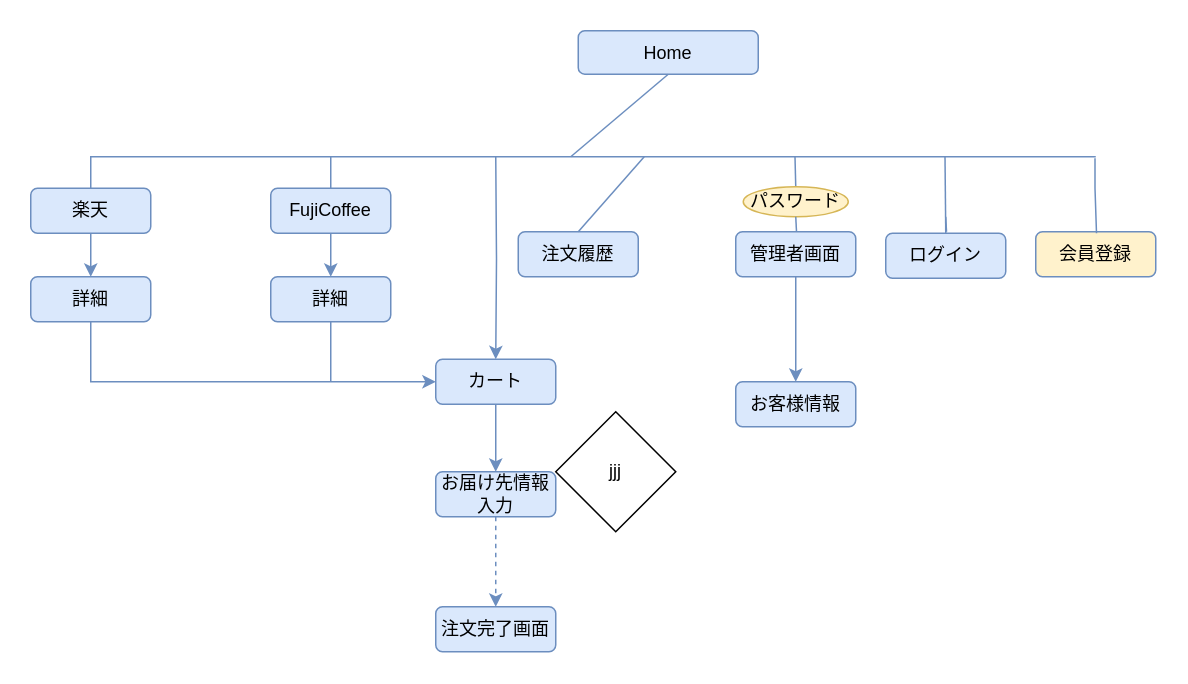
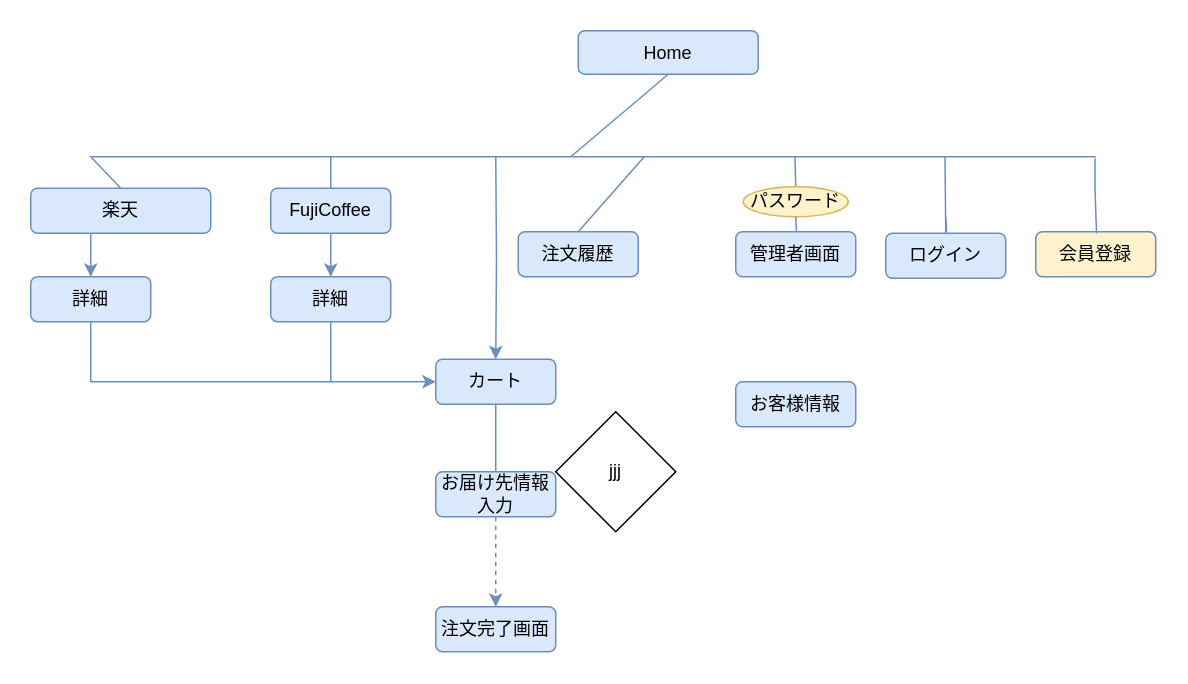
- <mxCell id="8" value="楽天" style="rounded=1;whiteSpace=wrap;html=1;fillColor=#dae8fc;strokeColor=#6c8ebf;" parent="1" vertex="1"><mxGeometry x="20" y="125" width="80" height="30" as="geometry" /></mxCell>
+ <mxCell id="8" value="楽天" style="rounded=1;whiteSpace=wrap;html=1;fillColor=#dae8fc;strokeColor=#6c8ebf;" parent="1" vertex="1"><mxGeometry x="20" y="125" width="120" height="30" as="geometry" /></mxCell>
- <mxCell id="16" style="edgeStyle=none;rounded=0;orthogonalLoop=1;jettySize=auto;html=1;exitX=0.5;exitY=1;exitDx=0;exitDy=0;entryX=0.5;entryY=0;entryDx=0;entryDy=0;endArrow=classic;endFill=1;fillColor=#dae8fc;strokeColor=#6c8ebf;" parent="1" source="17" target="20" edge="1"><mxGeometry relative="1" as="geometry" /></mxCell>
- <mxCell id="14" style="edgeStyle=none;rounded=0;orthogonalLoop=1;jettySize=auto;html=1;exitX=0.5;exitY=1;exitDx=0;exitDy=0;entryX=0.5;entryY=0;entryDx=0;entryDy=0;endArrow=classic;endFill=1;fillColor=#dae8fc;strokeColor=#6c8ebf;" parent="1" source="15" target="23" edge="1"><mxGeometry relative="1" as="geometry" /></mxCell>
+ <mxCell id="14" style="edgeStyle=none;rounded=0;orthogonalLoop=1;jettySize=auto;html=1;exitX=0.5;exitY=1;exitDx=0;exitDy=0;entryX=0.5;entryY=0;entryDx=0;entryDy=0;endArrow=none;endFill=1;fillColor=#dae8fc;strokeColor=#6c8ebf;" parent="1" source="15" target="23" edge="1"><mxGeometry relative="1" as="geometry" /></mxCell>
